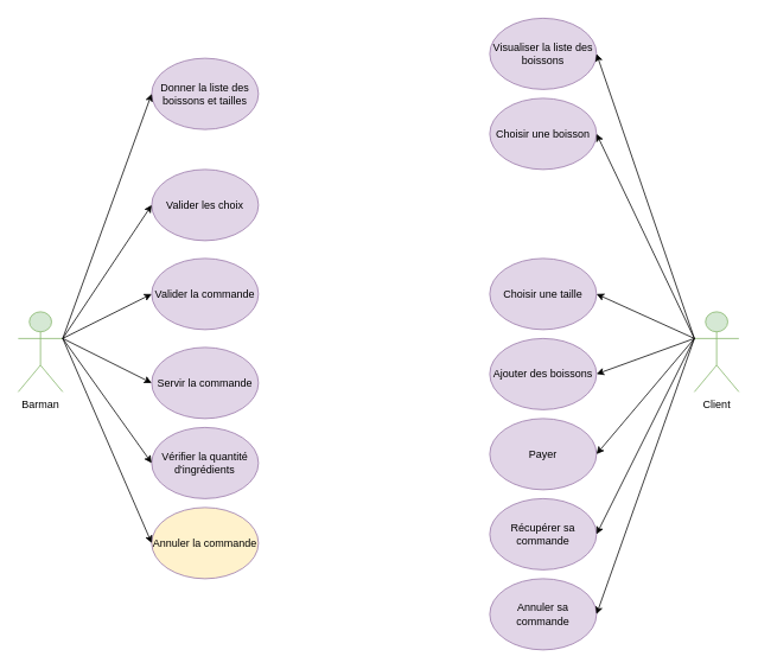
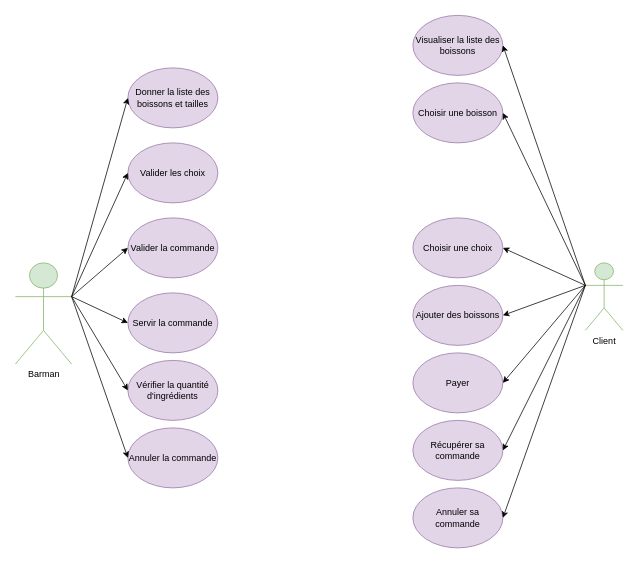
- <mxCell id="10" value="Donner la liste des boissons et tailles" style="ellipse;whiteSpace=wrap;html=1;fillColor=#e1d5e7;strokeColor=#9673a6;" parent="1" vertex="1"><mxGeometry x="170" y="65" width="120" height="80" as="geometry" /></mxCell>
+ <mxCell id="10" value="Donner la liste des boissons et tailles" style="ellipse;whiteSpace=wrap;html=1;fillColor=#e1d5e7;strokeColor=#9673a6;" parent="1" vertex="1"><mxGeometry x="170" y="90" width="120" height="80" as="geometry" /></mxCell>
- <mxCell id="6" value="Choisir une taille" style="ellipse;whiteSpace=wrap;html=1;fillColor=#e1d5e7;strokeColor=#9673a6;" parent="1" vertex="1"><mxGeometry x="550" y="290" width="120" height="80" as="geometry" /></mxCell>
+ <mxCell id="6" value="Choisir une choix" style="ellipse;whiteSpace=wrap;html=1;fillColor=#e1d5e7;strokeColor=#9673a6;" parent="1" vertex="1"><mxGeometry x="550" y="290" width="120" height="80" as="geometry" /></mxCell>
- <mxCell id="2" value="Barman" style="shape=umlActor;verticalLabelPosition=bottom;verticalAlign=top;html=1;outlineConnect=0;fillColor=#d5e8d4;strokeColor=#82b366;" parent="1" vertex="1"><mxGeometry x="20" y="350" width="50" height="90" as="geometry" /></mxCell>
+ <mxCell id="2" value="Barman" style="shape=umlActor;verticalLabelPosition=bottom;verticalAlign=top;html=1;outlineConnect=0;fillColor=#d5e8d4;strokeColor=#82b366;" parent="1" vertex="1"><mxGeometry x="20" y="350" width="75" height="135" as="geometry" /></mxCell>
- <mxCell id="26" value="Annuler la commande" style="ellipse;whiteSpace=wrap;html=1;fillColor=#fff2cc;strokeColor=#9673a6;" parent="1" vertex="1"><mxGeometry x="170" y="570" width="120" height="80" as="geometry" /></mxCell>
+ <mxCell id="26" value="Annuler la commande" style="ellipse;whiteSpace=wrap;html=1;fillColor=#e1d5e7;strokeColor=#9673a6;" parent="1" vertex="1"><mxGeometry x="170" y="570" width="120" height="80" as="geometry" /></mxCell>
